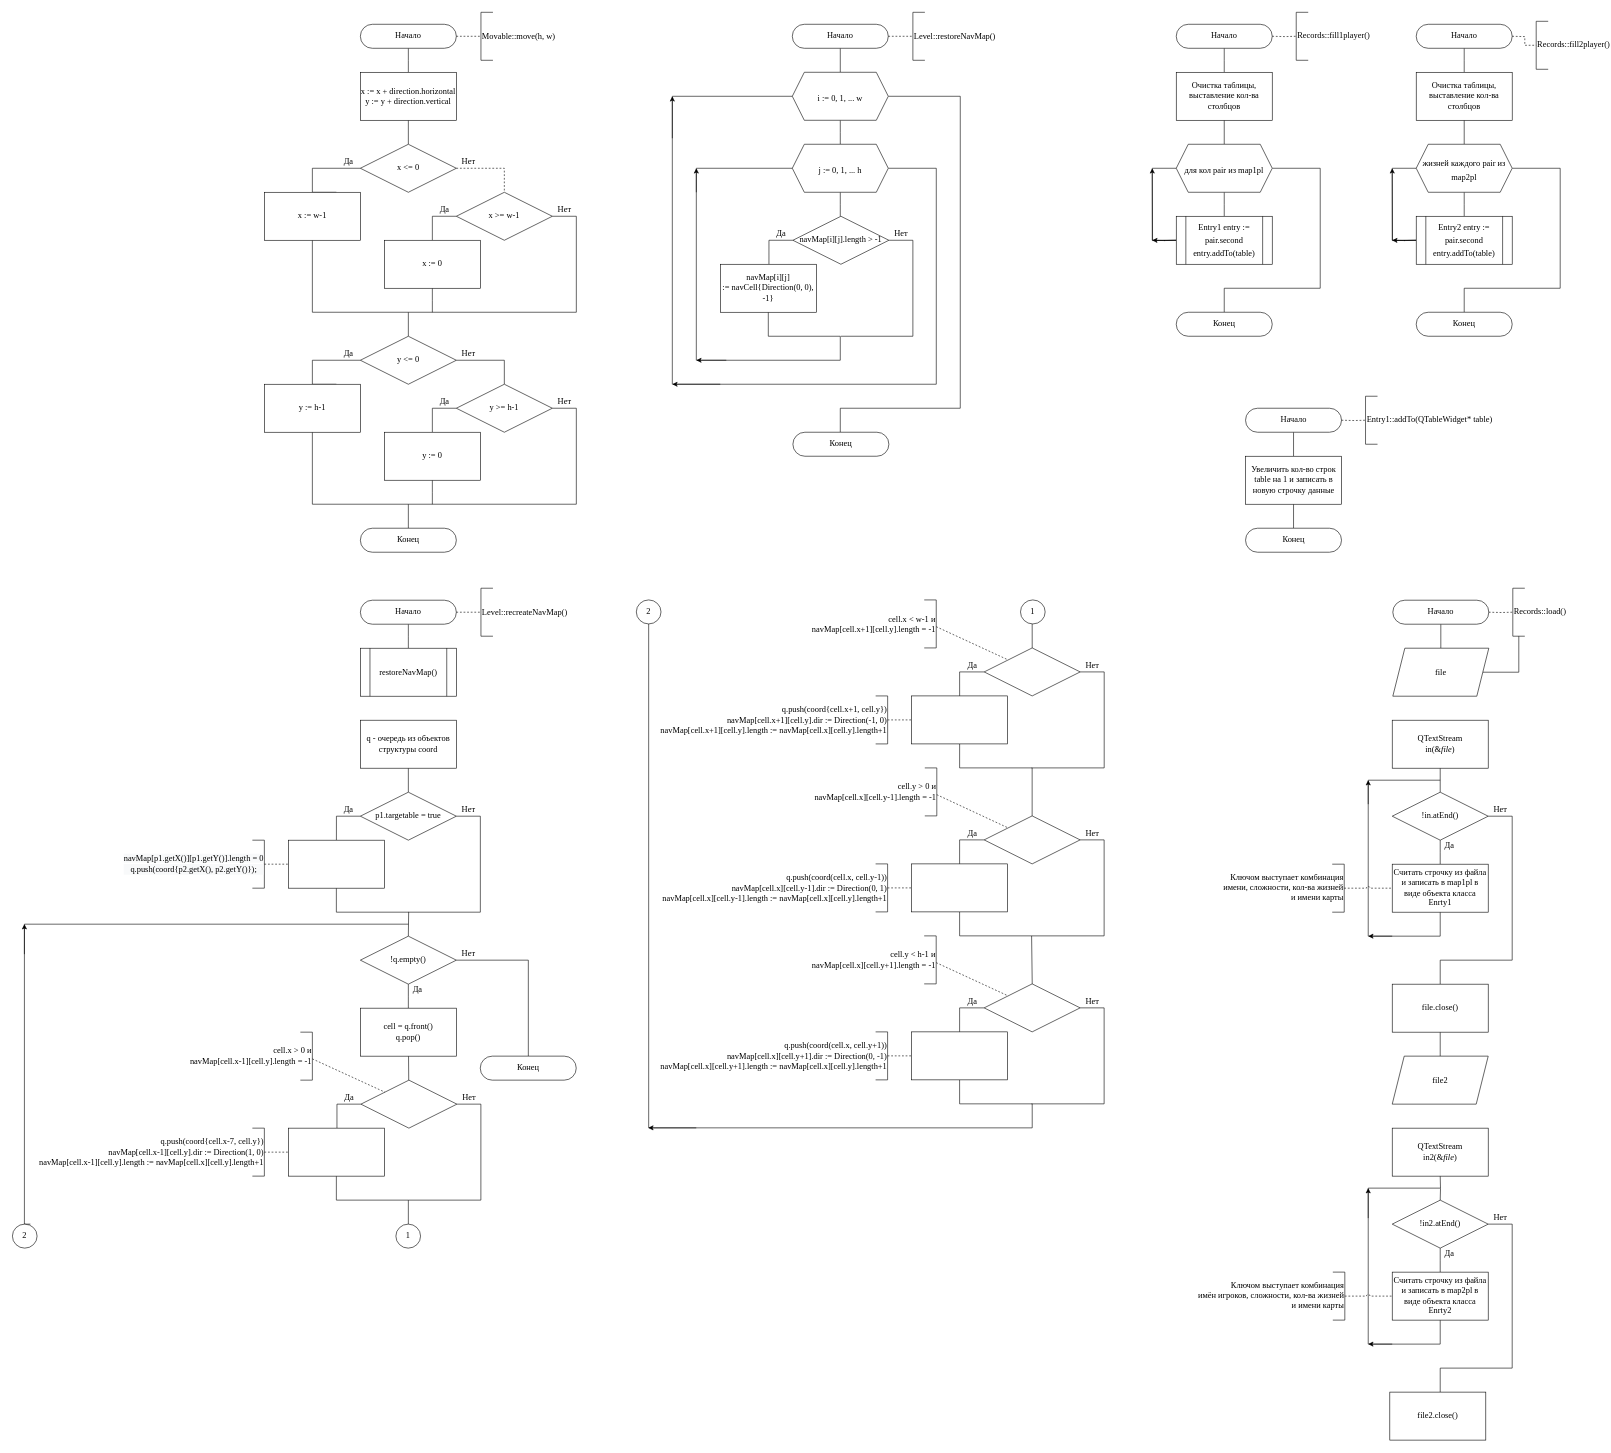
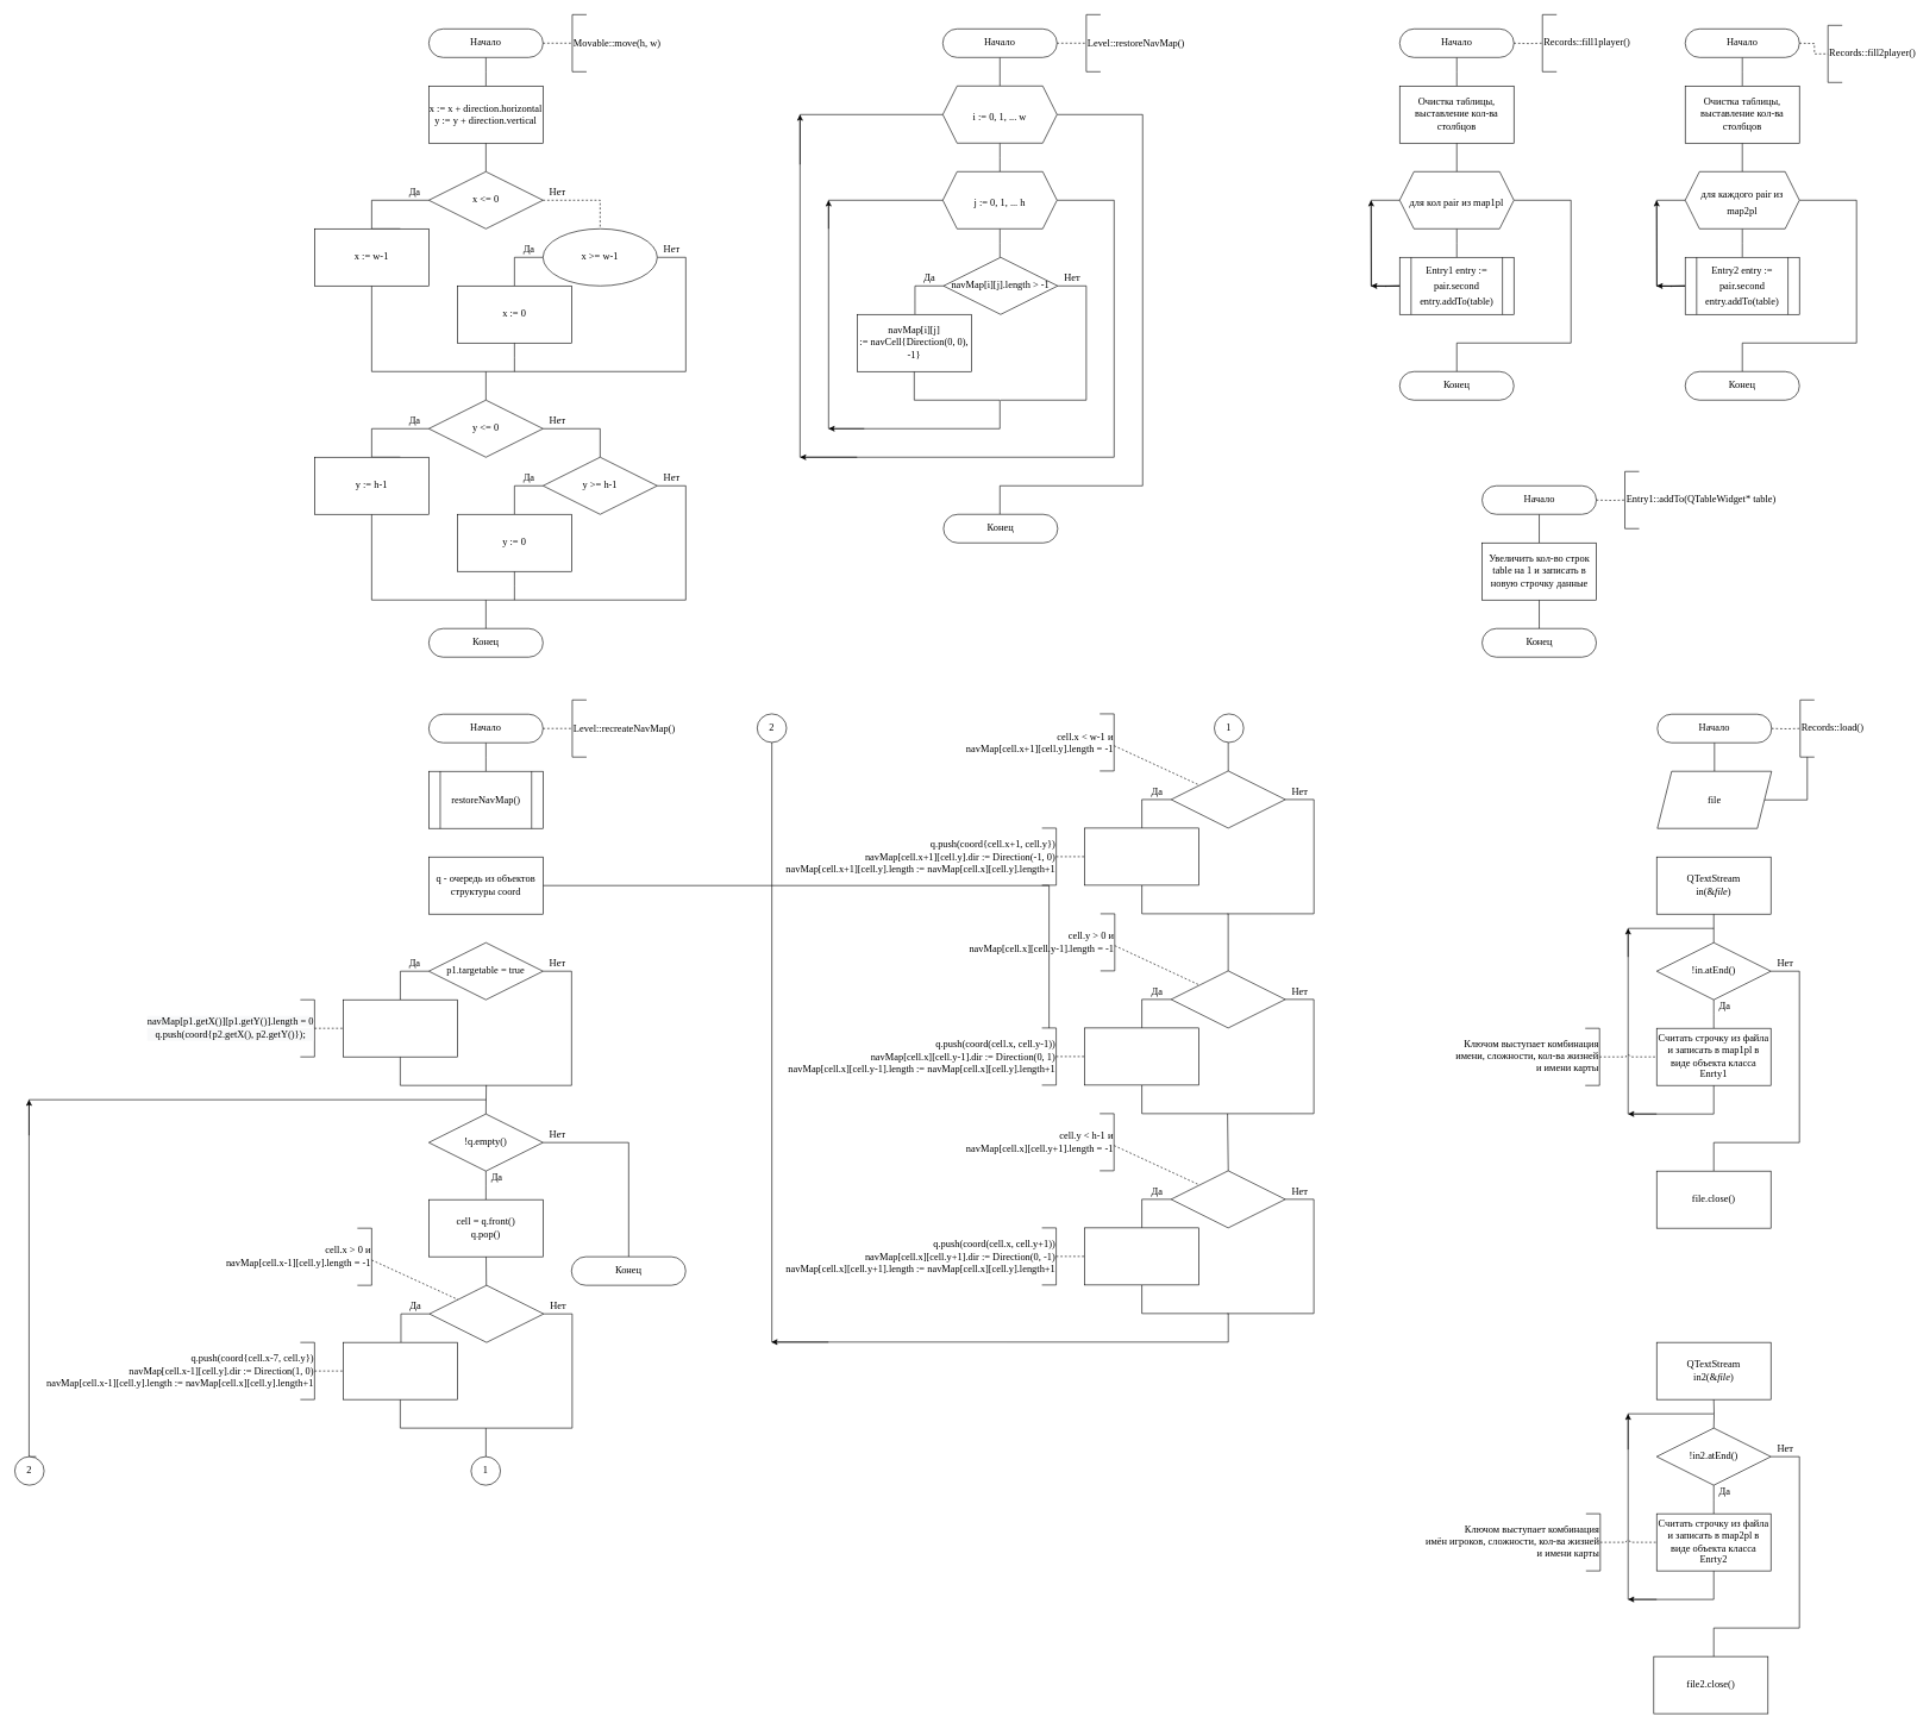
- <mxCell id="184" value="&lt;font style=&quot;font-size: 14px;&quot;&gt;жизней каждого pair из map2pl&lt;/font&gt;" style="shape=hexagon;perimeter=hexagonPerimeter2;whiteSpace=wrap;html=1;fixedSize=1;size=20;fontFamily=Times New Roman;fontStyle=0;fontSize=20;" parent="1" vertex="1"><mxGeometry x="2360" y="240" width="160" height="80" as="geometry" /></mxCell>
+ <mxCell id="184" value="&lt;font style=&quot;font-size: 14px;&quot;&gt;для каждого pair из map2pl&lt;/font&gt;" style="shape=hexagon;perimeter=hexagonPerimeter2;whiteSpace=wrap;html=1;fixedSize=1;size=20;fontFamily=Times New Roman;fontStyle=0;fontSize=20;" parent="1" vertex="1"><mxGeometry x="2360" y="240" width="160" height="80" as="geometry" /></mxCell>
- <mxCell id="17" value="x &amp;gt;= w-1" style="rhombus;whiteSpace=wrap;html=1;fontSize=14;fontFamily=Times New Roman;fontStyle=0" parent="1" vertex="1"><mxGeometry x="760" y="320" width="160" height="80" as="geometry" /></mxCell>
+ <mxCell id="17" value="x &amp;gt;= w-1" style="ellipse;whiteSpace=wrap;html=1;fontSize=14;fontFamily=Times New Roman;fontStyle=0;" parent="1" vertex="1"><mxGeometry x="760" y="320" width="160" height="80" as="geometry" /></mxCell>
- <mxCell id="42" value="" style="edgeStyle=orthogonalEdgeStyle;rounded=0;orthogonalLoop=1;jettySize=auto;html=1;fontColor=#000000;endArrow=none;endFill=0;" parent="1" source="43" target="46" edge="1"><mxGeometry relative="1" as="geometry" /></mxCell>
+ <mxCell id="42" value="" style="edgeStyle=orthogonalEdgeStyle;rounded=0;orthogonalLoop=1;jettySize=auto;html=1;fontColor=#000000;endArrow=none;endFill=0;" parent="1" source="43" target="93" edge="1"><mxGeometry relative="1" as="geometry" /></mxCell>
- <mxCell id="145" value="" style="edgeStyle=orthogonalEdgeStyle;rounded=0;orthogonalLoop=1;jettySize=auto;html=1;fontFamily=Times New Roman;fontSize=14;fontColor=#000000;endArrow=none;endFill=0;" parent="1" source="146" target="156" edge="1"><mxGeometry relative="1" as="geometry" /></mxCell>
- <mxCell id="156" value="&lt;div style=&quot;line-height: 22px;&quot;&gt;file2&lt;/div&gt;" style="shape=parallelogram;perimeter=parallelogramPerimeter;whiteSpace=wrap;html=1;fixedSize=1;fontFamily=Times New Roman;fontStyle=0;fontSize=14;" parent="1" vertex="1"><mxGeometry x="2320" y="1760" width="160" height="80" as="geometry" /></mxCell>
